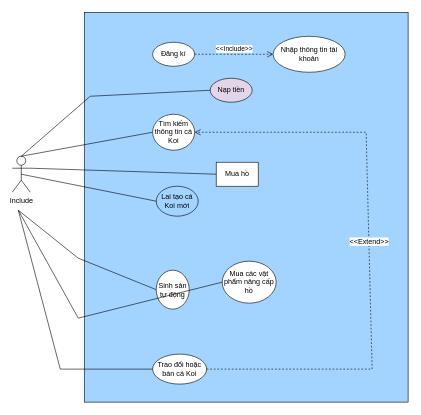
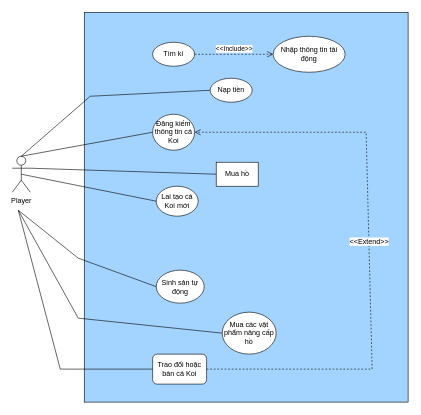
- <mxCell id="4" value="Đăng kí" style="ellipse;whiteSpace=wrap;html=1;" vertex="1" parent="1"><mxGeometry x="254" y="70" width="70" height="40" as="geometry" /></mxCell>
+ <mxCell id="4" value="Tìm kí" style="ellipse;whiteSpace=wrap;html=1;" vertex="1" parent="1"><mxGeometry x="254" y="70" width="70" height="40" as="geometry" /></mxCell>
- <mxCell id="20" value="Nhập thông tin tài khoản" style="ellipse;whiteSpace=wrap;html=1;" vertex="1" parent="1"><mxGeometry x="455" y="60" width="120" height="60" as="geometry" /></mxCell>
+ <mxCell id="20" value="Nhập thông tin tài động" style="ellipse;whiteSpace=wrap;html=1;" vertex="1" parent="1"><mxGeometry x="455" y="60" width="120" height="60" as="geometry" /></mxCell>
- <mxCell id="5" value="Nạp tiền" style="ellipse;whiteSpace=wrap;html=1;fillColor=#e1d5e7;" vertex="1" parent="1"><mxGeometry x="350" y="130" width="70" height="40" as="geometry" /></mxCell>
+ <mxCell id="5" value="Nạp tiền" style="ellipse;whiteSpace=wrap;html=1;" vertex="1" parent="1"><mxGeometry x="350" y="130" width="70" height="40" as="geometry" /></mxCell>
- <mxCell id="6" value="Tìm kiếm thông tin cá Koi" style="ellipse;whiteSpace=wrap;html=1;" vertex="1" parent="1"><mxGeometry x="254" y="190" width="70" height="60" as="geometry" /></mxCell>
+ <mxCell id="6" value="Đăng kiếm thông tin cá Koi" style="ellipse;whiteSpace=wrap;html=1;" vertex="1" parent="1"><mxGeometry x="254" y="190" width="70" height="60" as="geometry" /></mxCell>
- <mxCell id="3" value="Include" style="shape=umlActor;verticalLabelPosition=bottom;verticalAlign=top;html=1;outlineConnect=0;" vertex="1" parent="1"><mxGeometry x="20" y="260" width="30" height="60" as="geometry" /></mxCell>
+ <mxCell id="3" value="Player" style="shape=umlActor;verticalLabelPosition=bottom;verticalAlign=top;html=1;outlineConnect=0;" vertex="1" parent="1"><mxGeometry x="20" y="260" width="30" height="60" as="geometry" /></mxCell>
- <mxCell id="8" value="Lai tạo cá Koi mới" style="ellipse;whiteSpace=wrap;html=1;fillColor=#a3d4ff;" vertex="1" parent="1"><mxGeometry x="260" y="310" width="70" height="50" as="geometry" /></mxCell>
+ <mxCell id="8" value="Lai tạo cá Koi mới" style="ellipse;whiteSpace=wrap;html=1;" vertex="1" parent="1"><mxGeometry x="260" y="310" width="70" height="50" as="geometry" /></mxCell>
- <mxCell id="10" value="Mua các vật phẩm nâng cấp hồ" style="ellipse;whiteSpace=wrap;html=1;" vertex="1" parent="1"><mxGeometry x="370" y="435" width="90" height="70" as="geometry" /></mxCell>
+ <mxCell id="10" value="Mua các vật phẩm nâng cấp hồ" style="ellipse;whiteSpace=wrap;html=1;" vertex="1" parent="1"><mxGeometry x="370" y="520" width="90" height="70" as="geometry" /></mxCell>
- <mxCell id="9" value="Sinh sản tự động" style="ellipse;whiteSpace=wrap;html=1;" vertex="1" parent="1"><mxGeometry x="260" y="450" width="55" height="65" as="geometry" /></mxCell>
+ <mxCell id="9" value="Sinh sản tự động" style="ellipse;whiteSpace=wrap;html=1;" vertex="1" parent="1"><mxGeometry x="260" y="450" width="80" height="55" as="geometry" /></mxCell>
- <mxCell id="11" value="Trao đổi hoặc bán cá Koi" style="ellipse;whiteSpace=wrap;html=1;" vertex="1" parent="1"><mxGeometry x="254" y="590" width="90" height="50" as="geometry" /></mxCell>
+ <mxCell id="11" value="Trao đổi hoặc bán cá Koi" style="whiteSpace=wrap;html=1;rounded=1;" vertex="1" parent="1"><mxGeometry x="254" y="590" width="90" height="50" as="geometry" /></mxCell>
